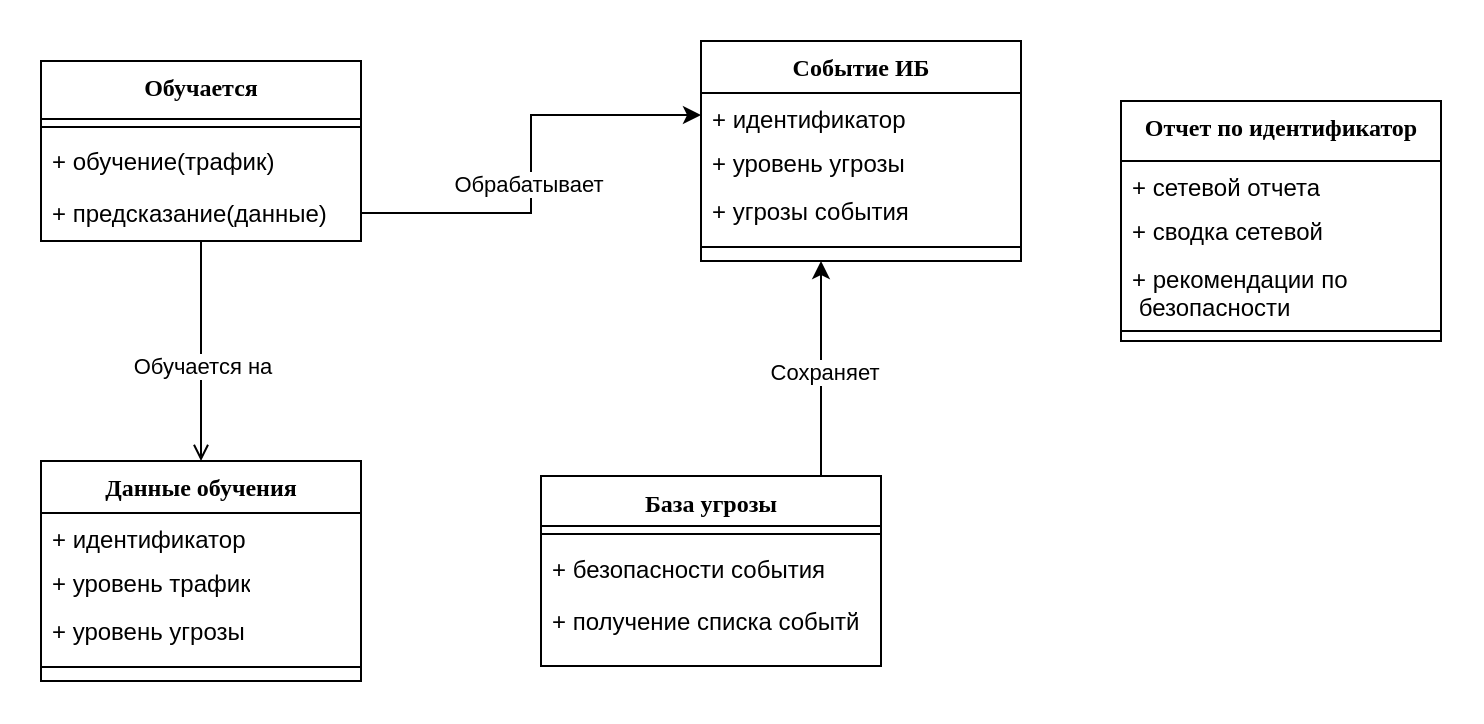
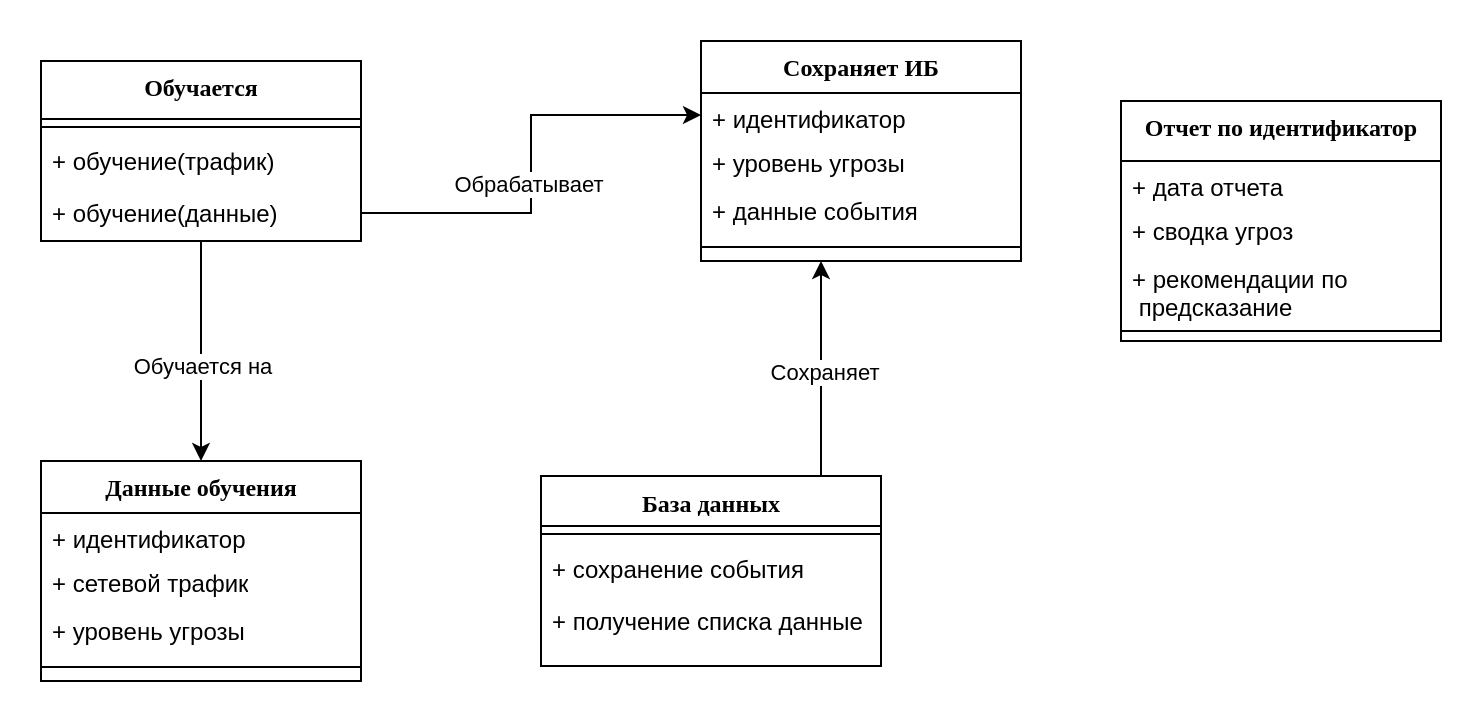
- <mxCell id="8" value="Событие ИБ" style="swimlane;html=1;fontStyle=1;align=center;verticalAlign=top;childLayout=stackLayout;horizontal=1;startSize=26;horizontalStack=0;resizeParent=1;resizeLast=0;collapsible=1;marginBottom=0;swimlaneFillColor=#ffffff;rounded=0;shadow=0;comic=0;labelBackgroundColor=none;strokeWidth=1;fillColor=none;fontFamily=Verdana;fontSize=12" parent="1" vertex="1"><mxGeometry x="350" y="20" width="160" height="110" as="geometry"><mxRectangle x="780" y="120.0" width="110" height="30" as="alternateBounds" /></mxGeometry></mxCell>
+ <mxCell id="8" value="Сохраняет ИБ" style="swimlane;html=1;fontStyle=1;align=center;verticalAlign=top;childLayout=stackLayout;horizontal=1;startSize=26;horizontalStack=0;resizeParent=1;resizeLast=0;collapsible=1;marginBottom=0;swimlaneFillColor=#ffffff;rounded=0;shadow=0;comic=0;labelBackgroundColor=none;strokeWidth=1;fillColor=none;fontFamily=Verdana;fontSize=12" parent="1" vertex="1"><mxGeometry x="350" y="20" width="160" height="110" as="geometry"><mxRectangle x="780" y="120.0" width="110" height="30" as="alternateBounds" /></mxGeometry></mxCell>
- <mxCell id="27" value="+ сетевой отчета" style="text;html=1;strokeColor=none;fillColor=none;align=left;verticalAlign=top;spacingLeft=4;spacingRight=4;whiteSpace=wrap;overflow=hidden;rotatable=0;points=[[0,0.5],[1,0.5]];portConstraint=eastwest;" vertex="1" parent="26"><mxGeometry y="30" width="160" height="22" as="geometry" /></mxCell>
+ <mxCell id="27" value="+ дата отчета" style="text;html=1;strokeColor=none;fillColor=none;align=left;verticalAlign=top;spacingLeft=4;spacingRight=4;whiteSpace=wrap;overflow=hidden;rotatable=0;points=[[0,0.5],[1,0.5]];portConstraint=eastwest;" vertex="1" parent="26"><mxGeometry y="30" width="160" height="22" as="geometry" /></mxCell>
- <mxCell id="11" value="+ угрозы события" style="text;html=1;strokeColor=none;fillColor=none;align=left;verticalAlign=top;spacingLeft=4;spacingRight=4;whiteSpace=wrap;overflow=hidden;rotatable=0;points=[[0,0.5],[1,0.5]];portConstraint=eastwest;" vertex="1" parent="8"><mxGeometry y="72" width="160" height="24" as="geometry" /></mxCell>
+ <mxCell id="11" value="+ данные события" style="text;html=1;strokeColor=none;fillColor=none;align=left;verticalAlign=top;spacingLeft=4;spacingRight=4;whiteSpace=wrap;overflow=hidden;rotatable=0;points=[[0,0.5],[1,0.5]];portConstraint=eastwest;" vertex="1" parent="8"><mxGeometry y="72" width="160" height="24" as="geometry" /></mxCell>
- <mxCell id="7" value="+ предсказание(данные)" style="text;html=1;strokeColor=none;fillColor=none;align=left;verticalAlign=top;spacingLeft=4;spacingRight=4;whiteSpace=wrap;overflow=hidden;rotatable=0;points=[[0,0.5],[1,0.5]];portConstraint=eastwest;" parent="4" vertex="1"><mxGeometry y="63" width="160" height="26" as="geometry" /></mxCell>
+ <mxCell id="7" value="+ обучение(данные)" style="text;html=1;strokeColor=none;fillColor=none;align=left;verticalAlign=top;spacingLeft=4;spacingRight=4;whiteSpace=wrap;overflow=hidden;rotatable=0;points=[[0,0.5],[1,0.5]];portConstraint=eastwest;" parent="4" vertex="1"><mxGeometry y="63" width="160" height="26" as="geometry" /></mxCell>
- <mxCell id="28" value="+ сводка сетевой" style="text;html=1;strokeColor=none;fillColor=none;align=left;verticalAlign=top;spacingLeft=4;spacingRight=4;whiteSpace=wrap;overflow=hidden;rotatable=0;points=[[0,0.5],[1,0.5]];portConstraint=eastwest;" vertex="1" parent="26"><mxGeometry y="52" width="160" height="24" as="geometry" /></mxCell>
+ <mxCell id="28" value="+ сводка угроз" style="text;html=1;strokeColor=none;fillColor=none;align=left;verticalAlign=top;spacingLeft=4;spacingRight=4;whiteSpace=wrap;overflow=hidden;rotatable=0;points=[[0,0.5],[1,0.5]];portConstraint=eastwest;" vertex="1" parent="26"><mxGeometry y="52" width="160" height="24" as="geometry" /></mxCell>
- <mxCell id="29" value="+ рекомендации по&lt;div&gt;&amp;nbsp;безопасности&lt;/div&gt;" style="text;html=1;strokeColor=none;fillColor=none;align=left;verticalAlign=top;spacingLeft=4;spacingRight=4;whiteSpace=wrap;overflow=hidden;rotatable=0;points=[[0,0.5],[1,0.5]];portConstraint=eastwest;" vertex="1" parent="26"><mxGeometry y="76" width="160" height="34" as="geometry" /></mxCell>
+ <mxCell id="29" value="+ рекомендации по&lt;div&gt;&amp;nbsp;предсказание&lt;/div&gt;" style="text;html=1;strokeColor=none;fillColor=none;align=left;verticalAlign=top;spacingLeft=4;spacingRight=4;whiteSpace=wrap;overflow=hidden;rotatable=0;points=[[0,0.5],[1,0.5]];portConstraint=eastwest;" vertex="1" parent="26"><mxGeometry y="76" width="160" height="34" as="geometry" /></mxCell>
- <mxCell id="2" style="edgeStyle=orthogonalEdgeStyle;rounded=0;orthogonalLoop=1;jettySize=auto;html=1;entryX=0.5;entryY=0;entryDx=0;entryDy=0;endArrow=open;" edge="1" parent="1" source="4" target="21"><mxGeometry relative="1" as="geometry" /></mxCell>
+ <mxCell id="2" style="edgeStyle=orthogonalEdgeStyle;rounded=0;orthogonalLoop=1;jettySize=auto;html=1;entryX=0.5;entryY=0;entryDx=0;entryDy=0;" edge="1" parent="1" source="4" target="21"><mxGeometry relative="1" as="geometry" /></mxCell>
- <mxCell id="15" value="База угрозы" style="swimlane;html=1;fontStyle=1;align=center;verticalAlign=top;childLayout=stackLayout;horizontal=1;startSize=25;horizontalStack=0;resizeParent=1;resizeLast=0;collapsible=1;marginBottom=0;swimlaneFillColor=#ffffff;rounded=0;shadow=0;comic=0;labelBackgroundColor=none;strokeWidth=1;fillColor=none;fontFamily=Verdana;fontSize=12" vertex="1" parent="1"><mxGeometry x="270" y="237.5" width="170" height="95" as="geometry"><mxRectangle x="109" y="41" width="90" height="30" as="alternateBounds" /></mxGeometry></mxCell>
+ <mxCell id="15" value="База данных" style="swimlane;html=1;fontStyle=1;align=center;verticalAlign=top;childLayout=stackLayout;horizontal=1;startSize=25;horizontalStack=0;resizeParent=1;resizeLast=0;collapsible=1;marginBottom=0;swimlaneFillColor=#ffffff;rounded=0;shadow=0;comic=0;labelBackgroundColor=none;strokeWidth=1;fillColor=none;fontFamily=Verdana;fontSize=12" vertex="1" parent="1"><mxGeometry x="270" y="237.5" width="170" height="95" as="geometry"><mxRectangle x="109" y="41" width="90" height="30" as="alternateBounds" /></mxGeometry></mxCell>
- <mxCell id="17" value="+ безопасности события" style="text;html=1;strokeColor=none;fillColor=none;align=left;verticalAlign=top;spacingLeft=4;spacingRight=4;whiteSpace=wrap;overflow=hidden;rotatable=0;points=[[0,0.5],[1,0.5]];portConstraint=eastwest;" vertex="1" parent="15"><mxGeometry y="33" width="170" height="26" as="geometry" /></mxCell>
+ <mxCell id="17" value="+ сохранение события" style="text;html=1;strokeColor=none;fillColor=none;align=left;verticalAlign=top;spacingLeft=4;spacingRight=4;whiteSpace=wrap;overflow=hidden;rotatable=0;points=[[0,0.5],[1,0.5]];portConstraint=eastwest;" vertex="1" parent="15"><mxGeometry y="33" width="170" height="26" as="geometry" /></mxCell>
- <mxCell id="23" value="+ уровень трафик" style="text;html=1;strokeColor=none;fillColor=none;align=left;verticalAlign=top;spacingLeft=4;spacingRight=4;whiteSpace=wrap;overflow=hidden;rotatable=0;points=[[0,0.5],[1,0.5]];portConstraint=eastwest;" vertex="1" parent="21"><mxGeometry y="48" width="160" height="24" as="geometry" /></mxCell>
+ <mxCell id="23" value="+ сетевой трафик" style="text;html=1;strokeColor=none;fillColor=none;align=left;verticalAlign=top;spacingLeft=4;spacingRight=4;whiteSpace=wrap;overflow=hidden;rotatable=0;points=[[0,0.5],[1,0.5]];portConstraint=eastwest;" vertex="1" parent="21"><mxGeometry y="48" width="160" height="24" as="geometry" /></mxCell>
- <mxCell id="18" value="+ получение списка событй" style="text;html=1;strokeColor=none;fillColor=none;align=left;verticalAlign=top;spacingLeft=4;spacingRight=4;whiteSpace=wrap;overflow=hidden;rotatable=0;points=[[0,0.5],[1,0.5]];portConstraint=eastwest;" vertex="1" parent="15"><mxGeometry y="59" width="170" height="26" as="geometry" /></mxCell>
+ <mxCell id="18" value="+ получение списка данные" style="text;html=1;strokeColor=none;fillColor=none;align=left;verticalAlign=top;spacingLeft=4;spacingRight=4;whiteSpace=wrap;overflow=hidden;rotatable=0;points=[[0,0.5],[1,0.5]];portConstraint=eastwest;" vertex="1" parent="15"><mxGeometry y="59" width="170" height="26" as="geometry" /></mxCell>
